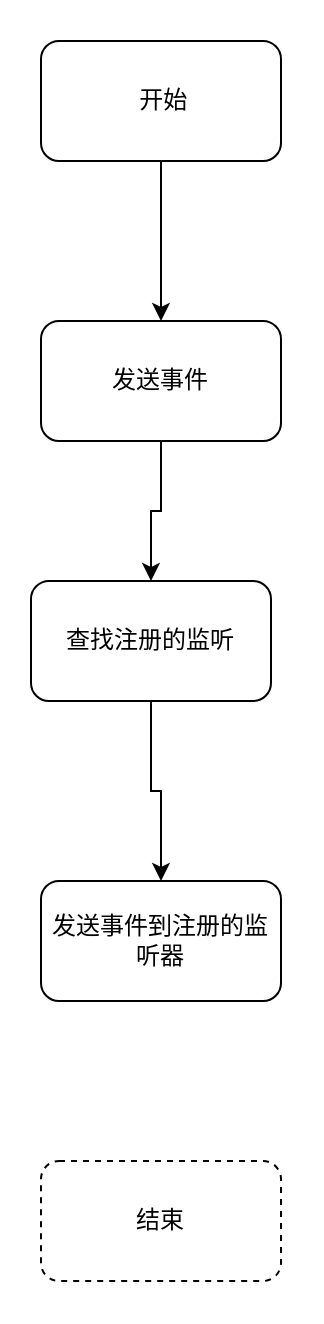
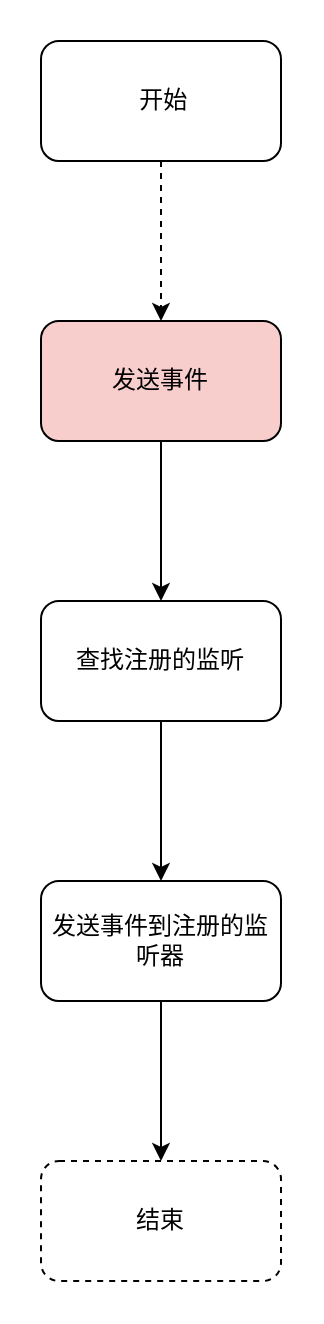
- <mxCell id="2" value="" style="edgeStyle=orthogonalEdgeStyle;rounded=0;orthogonalLoop=1;jettySize=auto;html=1;" edge="1" parent="1" source="3" target="5"><mxGeometry relative="1" as="geometry" /></mxCell>
+ <mxCell id="2" value="" style="edgeStyle=orthogonalEdgeStyle;rounded=0;orthogonalLoop=1;jettySize=auto;html=1;dashed=1;" edge="1" parent="1" source="3" target="5"><mxGeometry relative="1" as="geometry" /></mxCell>
- <mxCell id="5" value="发送事件" style="whiteSpace=wrap;html=1;rounded=1;" vertex="1" parent="1"><mxGeometry x="20" y="160" width="120" height="60" as="geometry" /></mxCell>
+ <mxCell id="5" value="发送事件" style="whiteSpace=wrap;html=1;rounded=1;fillColor=#f8cecc;" vertex="1" parent="1"><mxGeometry x="20" y="160" width="120" height="60" as="geometry" /></mxCell>
- <mxCell id="7" value="查找注册的监听" style="whiteSpace=wrap;html=1;rounded=1;" vertex="1" parent="1"><mxGeometry x="15" y="290" width="120" height="60" as="geometry" /></mxCell>
+ <mxCell id="7" value="查找注册的监听" style="whiteSpace=wrap;html=1;rounded=1;" vertex="1" parent="1"><mxGeometry x="20" y="300" width="120" height="60" as="geometry" /></mxCell>
+ <mxCell id="8" value="" style="edgeStyle=orthogonalEdgeStyle;rounded=0;orthogonalLoop=1;jettySize=auto;html=1;" edge="1" parent="1" source="9" target="10"><mxGeometry relative="1" as="geometry" /></mxCell>
